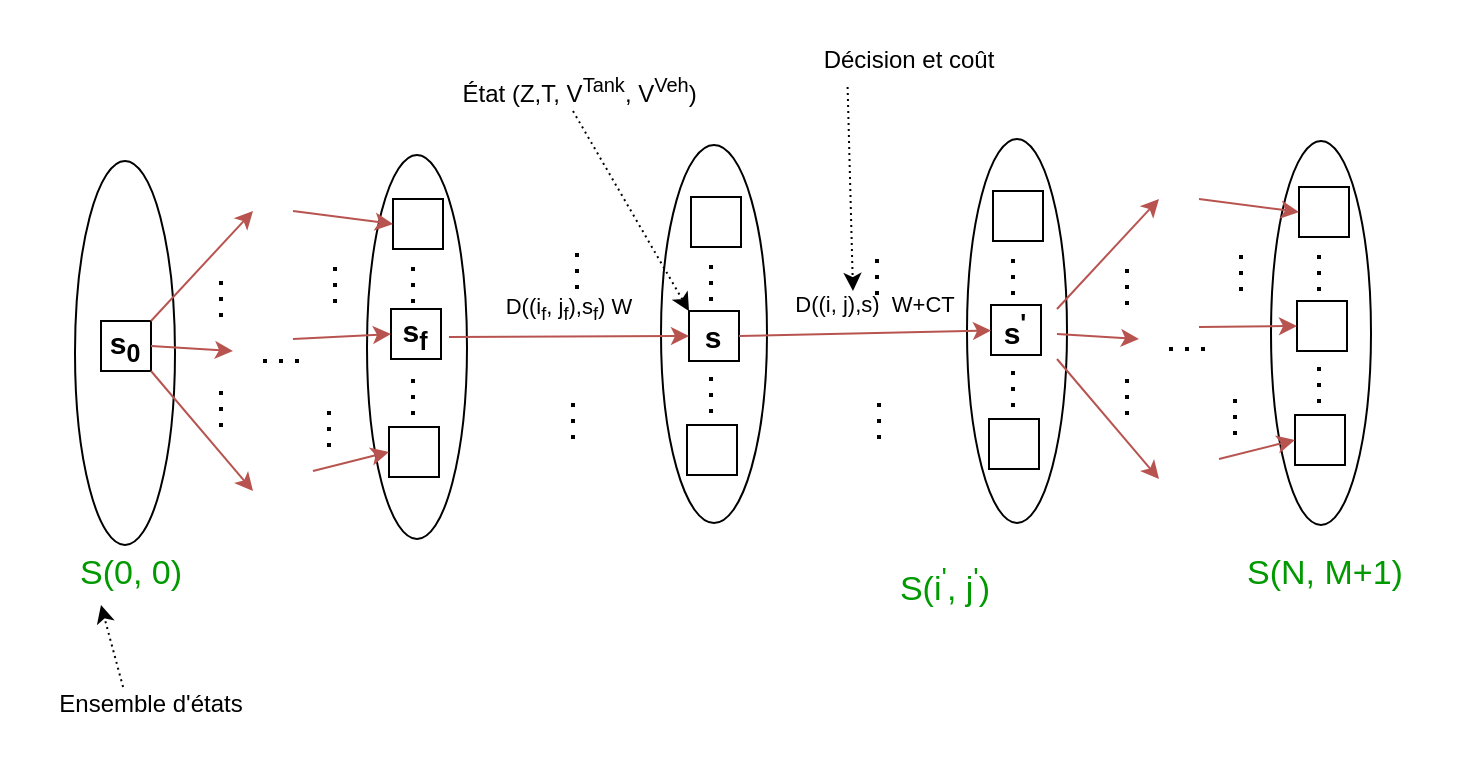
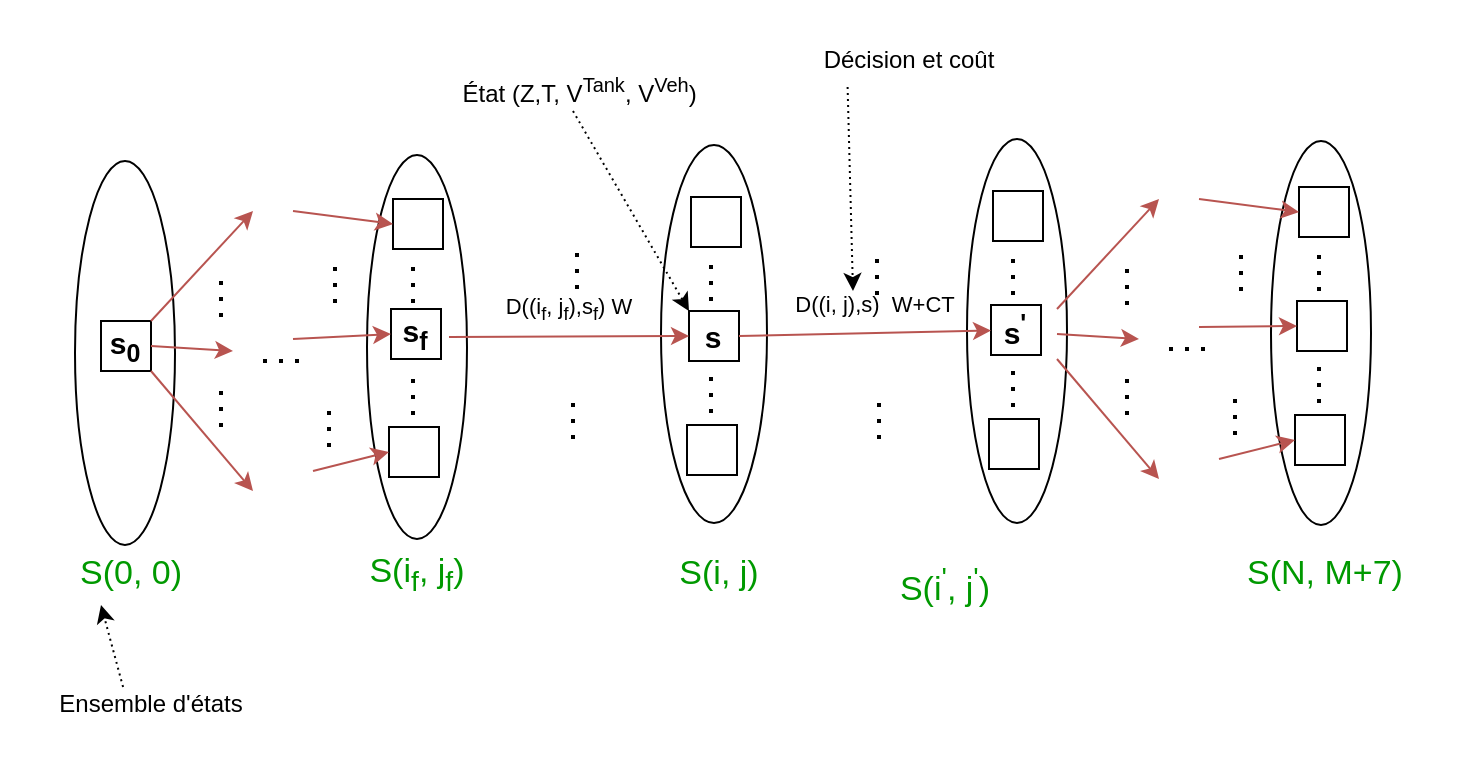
+ <mxCell id="2" value="&lt;font style=&quot;font-size: 17px&quot; color=&quot;#009900&quot;&gt;S(i&lt;sub&gt;f&lt;/sub&gt;, j&lt;sub&gt;f&lt;/sub&gt;)&lt;/font&gt;" style="text;html=1;align=center;verticalAlign=middle;resizable=0;points=[];autosize=1;" parent="1" vertex="1"><mxGeometry x="178" y="277" width="60" height="20" as="geometry" /></mxCell>
+ <mxCell id="3" value="&lt;font style=&quot;font-size: 17px&quot; color=&quot;#009900&quot;&gt;S(i, j)&lt;/font&gt;" style="text;html=1;align=center;verticalAlign=middle;resizable=0;points=[];autosize=1;" parent="1" vertex="1"><mxGeometry x="329" y="277" width="60" height="20" as="geometry" /></mxCell>
- <mxCell id="6" value="&lt;font style=&quot;font-size: 17px&quot; color=&quot;#009900&quot;&gt;S(N, M+1)&lt;/font&gt;" style="text;html=1;align=center;verticalAlign=middle;resizable=0;points=[];autosize=1;" parent="1" vertex="1"><mxGeometry x="617" y="277" width="90" height="20" as="geometry" /></mxCell>
+ <mxCell id="6" value="&lt;font style=&quot;font-size: 17px&quot; color=&quot;#009900&quot;&gt;S(N, M+7)&lt;/font&gt;" style="text;html=1;align=center;verticalAlign=middle;resizable=0;points=[];autosize=1;" parent="1" vertex="1"><mxGeometry x="617" y="277" width="90" height="20" as="geometry" /></mxCell>
